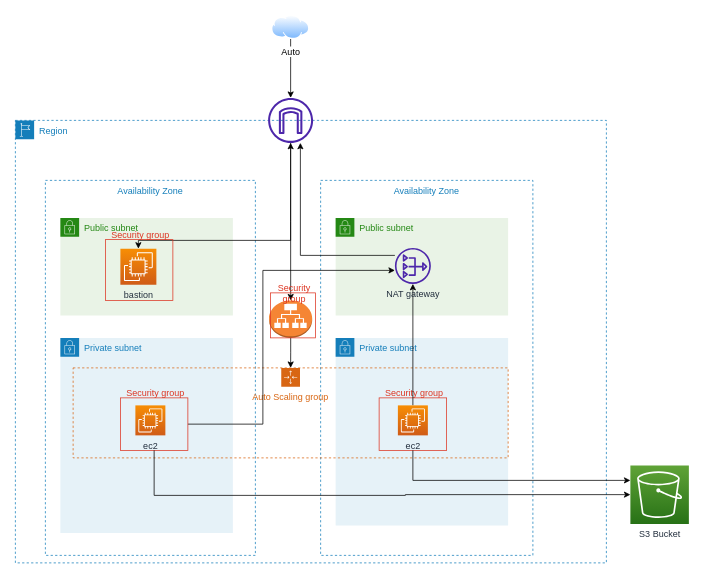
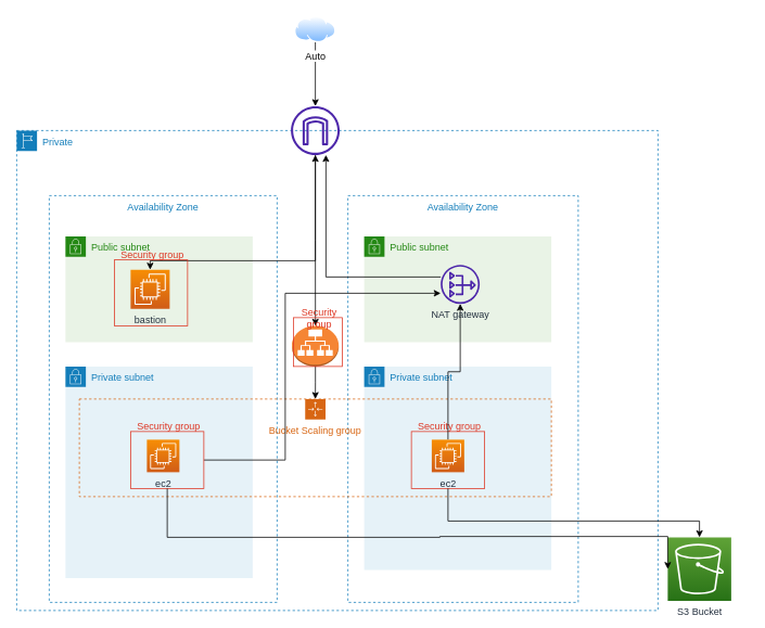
- <mxCell id="2" value="Region" style="points=[[0,0],[0.25,0],[0.5,0],[0.75,0],[1,0],[1,0.25],[1,0.5],[1,0.75],[1,1],[0.75,1],[0.5,1],[0.25,1],[0,1],[0,0.75],[0,0.5],[0,0.25]];outlineConnect=0;gradientColor=none;html=1;whiteSpace=wrap;fontSize=12;fontStyle=0;container=1;pointerEvents=0;collapsible=0;recursiveResize=0;shape=mxgraph.aws4.group;grIcon=mxgraph.aws4.group_region;strokeColor=#147EBA;fillColor=none;verticalAlign=top;align=left;spacingLeft=30;fontColor=#147EBA;dashed=1;" parent="1" vertex="1"><mxGeometry x="20" y="160" width="788" height="590" as="geometry" /></mxCell>
+ <mxCell id="2" value="Private" style="points=[[0,0],[0.25,0],[0.5,0],[0.75,0],[1,0],[1,0.25],[1,0.5],[1,0.75],[1,1],[0.75,1],[0.5,1],[0.25,1],[0,1],[0,0.75],[0,0.5],[0,0.25]];outlineConnect=0;gradientColor=none;html=1;whiteSpace=wrap;fontSize=12;fontStyle=0;container=1;pointerEvents=0;collapsible=0;recursiveResize=0;shape=mxgraph.aws4.group;grIcon=mxgraph.aws4.group_region;strokeColor=#147EBA;fillColor=none;verticalAlign=top;align=left;spacingLeft=30;fontColor=#147EBA;dashed=1;" parent="1" vertex="1"><mxGeometry x="20" y="160" width="788" height="590" as="geometry" /></mxCell>
- <mxCell id="23" value="NAT gateway" style="sketch=0;outlineConnect=0;fontColor=#232F3E;gradientColor=none;fillColor=#4D27AA;strokeColor=none;dashed=0;verticalLabelPosition=bottom;verticalAlign=top;align=center;html=1;fontSize=12;fontStyle=0;aspect=fixed;pointerEvents=1;shape=mxgraph.aws4.nat_gateway;" parent="2" vertex="1"><mxGeometry x="506" y="170" width="48" height="48" as="geometry" /></mxCell>
+ <mxCell id="23" value="NAT gateway" style="sketch=0;outlineConnect=0;fontColor=#232F3E;gradientColor=none;fillColor=#4D27AA;strokeColor=none;dashed=0;verticalLabelPosition=bottom;verticalAlign=top;align=center;html=1;fontSize=12;fontStyle=0;aspect=fixed;pointerEvents=1;shape=mxgraph.aws4.nat_gateway;" parent="2" vertex="1"><mxGeometry x="521" y="165" width="48" height="48" as="geometry" /></mxCell>
- <mxCell id="10" value="Auto Scaling group" style="points=[[0,0],[0.25,0],[0.5,0],[0.75,0],[1,0],[1,0.25],[1,0.5],[1,0.75],[1,1],[0.75,1],[0.5,1],[0.25,1],[0,1],[0,0.75],[0,0.5],[0,0.25]];outlineConnect=0;gradientColor=none;html=1;whiteSpace=wrap;fontSize=12;fontStyle=0;container=1;pointerEvents=0;collapsible=0;recursiveResize=0;shape=mxgraph.aws4.groupCenter;grIcon=mxgraph.aws4.group_auto_scaling_group;grStroke=1;strokeColor=#D86613;fillColor=none;verticalAlign=top;align=center;fontColor=#D86613;dashed=1;spacingTop=25;" parent="2" vertex="1"><mxGeometry x="77" y="330" width="580" height="120" as="geometry" /></mxCell>
+ <mxCell id="10" value="Bucket Scaling group" style="points=[[0,0],[0.25,0],[0.5,0],[0.75,0],[1,0],[1,0.25],[1,0.5],[1,0.75],[1,1],[0.75,1],[0.5,1],[0.25,1],[0,1],[0,0.75],[0,0.5],[0,0.25]];outlineConnect=0;gradientColor=none;html=1;whiteSpace=wrap;fontSize=12;fontStyle=0;container=1;pointerEvents=0;collapsible=0;recursiveResize=0;shape=mxgraph.aws4.groupCenter;grIcon=mxgraph.aws4.group_auto_scaling_group;grStroke=1;strokeColor=#D86613;fillColor=none;verticalAlign=top;align=center;fontColor=#D86613;dashed=1;spacingTop=25;" parent="2" vertex="1"><mxGeometry x="77" y="330" width="580" height="120" as="geometry" /></mxCell>
- <mxCell id="28" value="S3 Bucket" style="sketch=0;points=[[0,0,0],[0.25,0,0],[0.5,0,0],[0.75,0,0],[1,0,0],[0,1,0],[0.25,1,0],[0.5,1,0],[0.75,1,0],[1,1,0],[0,0.25,0],[0,0.5,0],[0,0.75,0],[1,0.25,0],[1,0.5,0],[1,0.75,0]];outlineConnect=0;fontColor=#232F3E;gradientColor=#60A337;gradientDirection=north;fillColor=#277116;strokeColor=#ffffff;dashed=0;verticalLabelPosition=bottom;verticalAlign=top;align=center;html=1;fontSize=12;fontStyle=0;aspect=fixed;shape=mxgraph.aws4.resourceIcon;resIcon=mxgraph.aws4.s3;" parent="1" vertex="1"><mxGeometry x="840" y="620" width="78" height="78" as="geometry" /></mxCell>
+ <mxCell id="28" value="S3 Bucket" style="sketch=0;points=[[0,0,0],[0.25,0,0],[0.5,0,0],[0.75,0,0],[1,0,0],[0,1,0],[0.25,1,0],[0.5,1,0],[0.75,1,0],[1,1,0],[0,0.25,0],[0,0.5,0],[0,0.75,0],[1,0.25,0],[1,0.5,0],[1,0.75,0]];outlineConnect=0;fontColor=#232F3E;gradientColor=#60A337;gradientDirection=north;fillColor=#277116;strokeColor=#ffffff;dashed=0;verticalLabelPosition=bottom;verticalAlign=top;align=center;html=1;fontSize=12;fontStyle=0;aspect=fixed;shape=mxgraph.aws4.resourceIcon;resIcon=mxgraph.aws4.s3;" parent="1" vertex="1"><mxGeometry x="820" y="660" width="78" height="78" as="geometry" /></mxCell>
